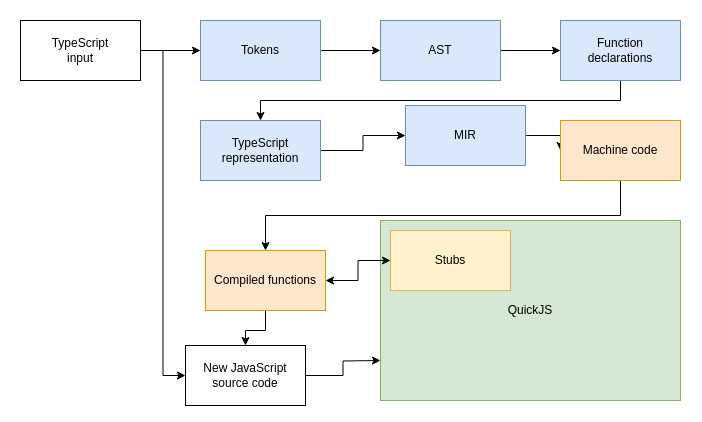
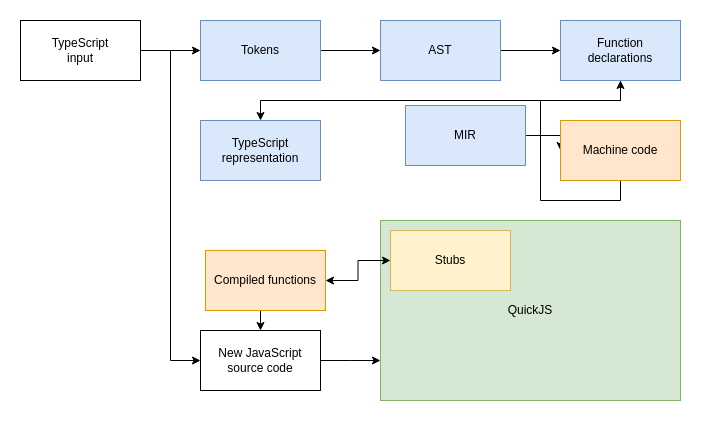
- <mxCell id="11" style="edgeStyle=orthogonalEdgeStyle;rounded=0;orthogonalLoop=1;jettySize=auto;html=1;exitX=1;exitY=0.5;exitDx=0;exitDy=0;entryX=0;entryY=0.5;entryDx=0;entryDy=0;" parent="1" source="12" target="14" edge="1"><mxGeometry relative="1" as="geometry" /></mxCell>
- <mxCell id="15" style="edgeStyle=orthogonalEdgeStyle;rounded=0;orthogonalLoop=1;jettySize=auto;html=1;exitX=0.5;exitY=1;exitDx=0;exitDy=0;entryX=0.5;entryY=0;entryDx=0;entryDy=0;" parent="1" source="16" target="23" edge="1"><mxGeometry relative="1" as="geometry" /></mxCell>
+ <mxCell id="15" style="edgeStyle=orthogonalEdgeStyle;rounded=0;orthogonalLoop=1;jettySize=auto;html=1;exitX=0.5;exitY=1;exitDx=0;exitDy=0;" parent="1" source="16" target="10" edge="1"><mxGeometry relative="1" as="geometry" /></mxCell>
- <mxCell id="21" value="New JavaScript&lt;div&gt;source code&lt;/div&gt;" style="rounded=0;whiteSpace=wrap;html=1;" parent="1" vertex="1"><mxGeometry x="185" y="345" width="120" height="60" as="geometry" /></mxCell>
+ <mxCell id="21" value="New JavaScript&lt;div&gt;source code&lt;/div&gt;" style="rounded=0;whiteSpace=wrap;html=1;" parent="1" vertex="1"><mxGeometry x="200" y="330" width="120" height="60" as="geometry" /></mxCell>
